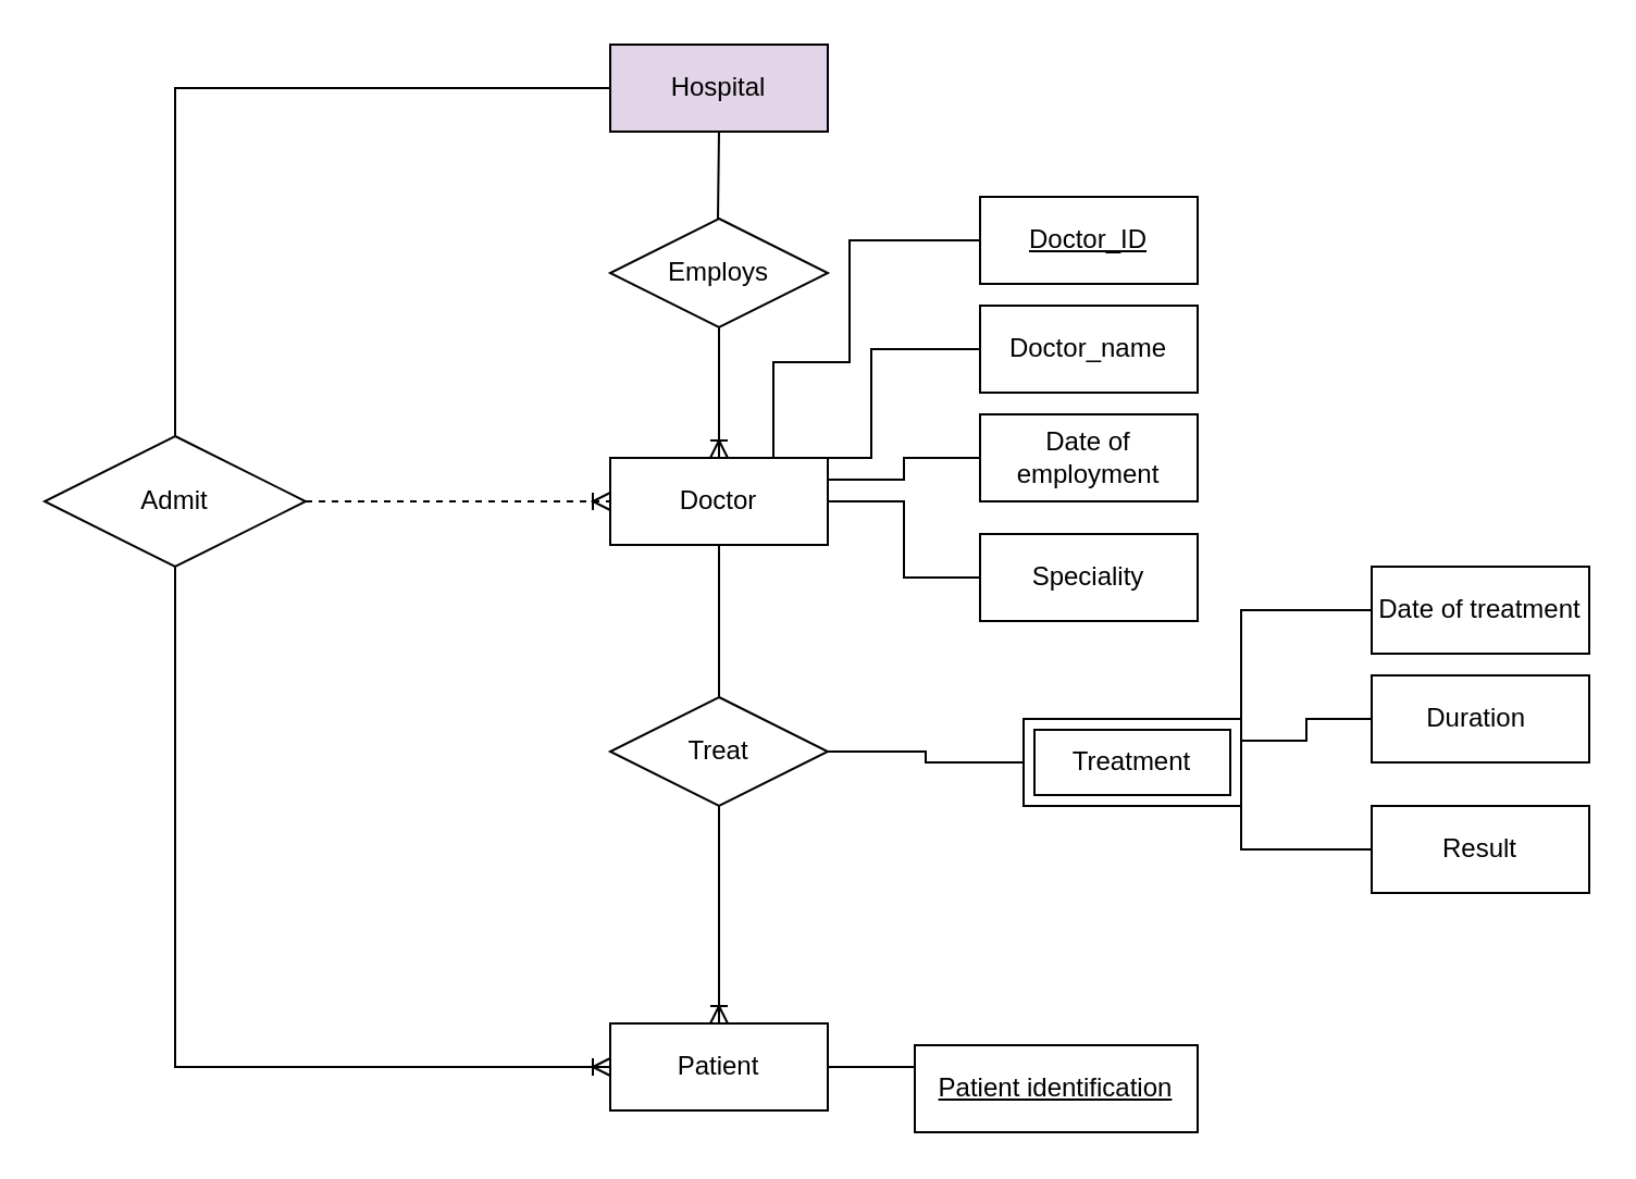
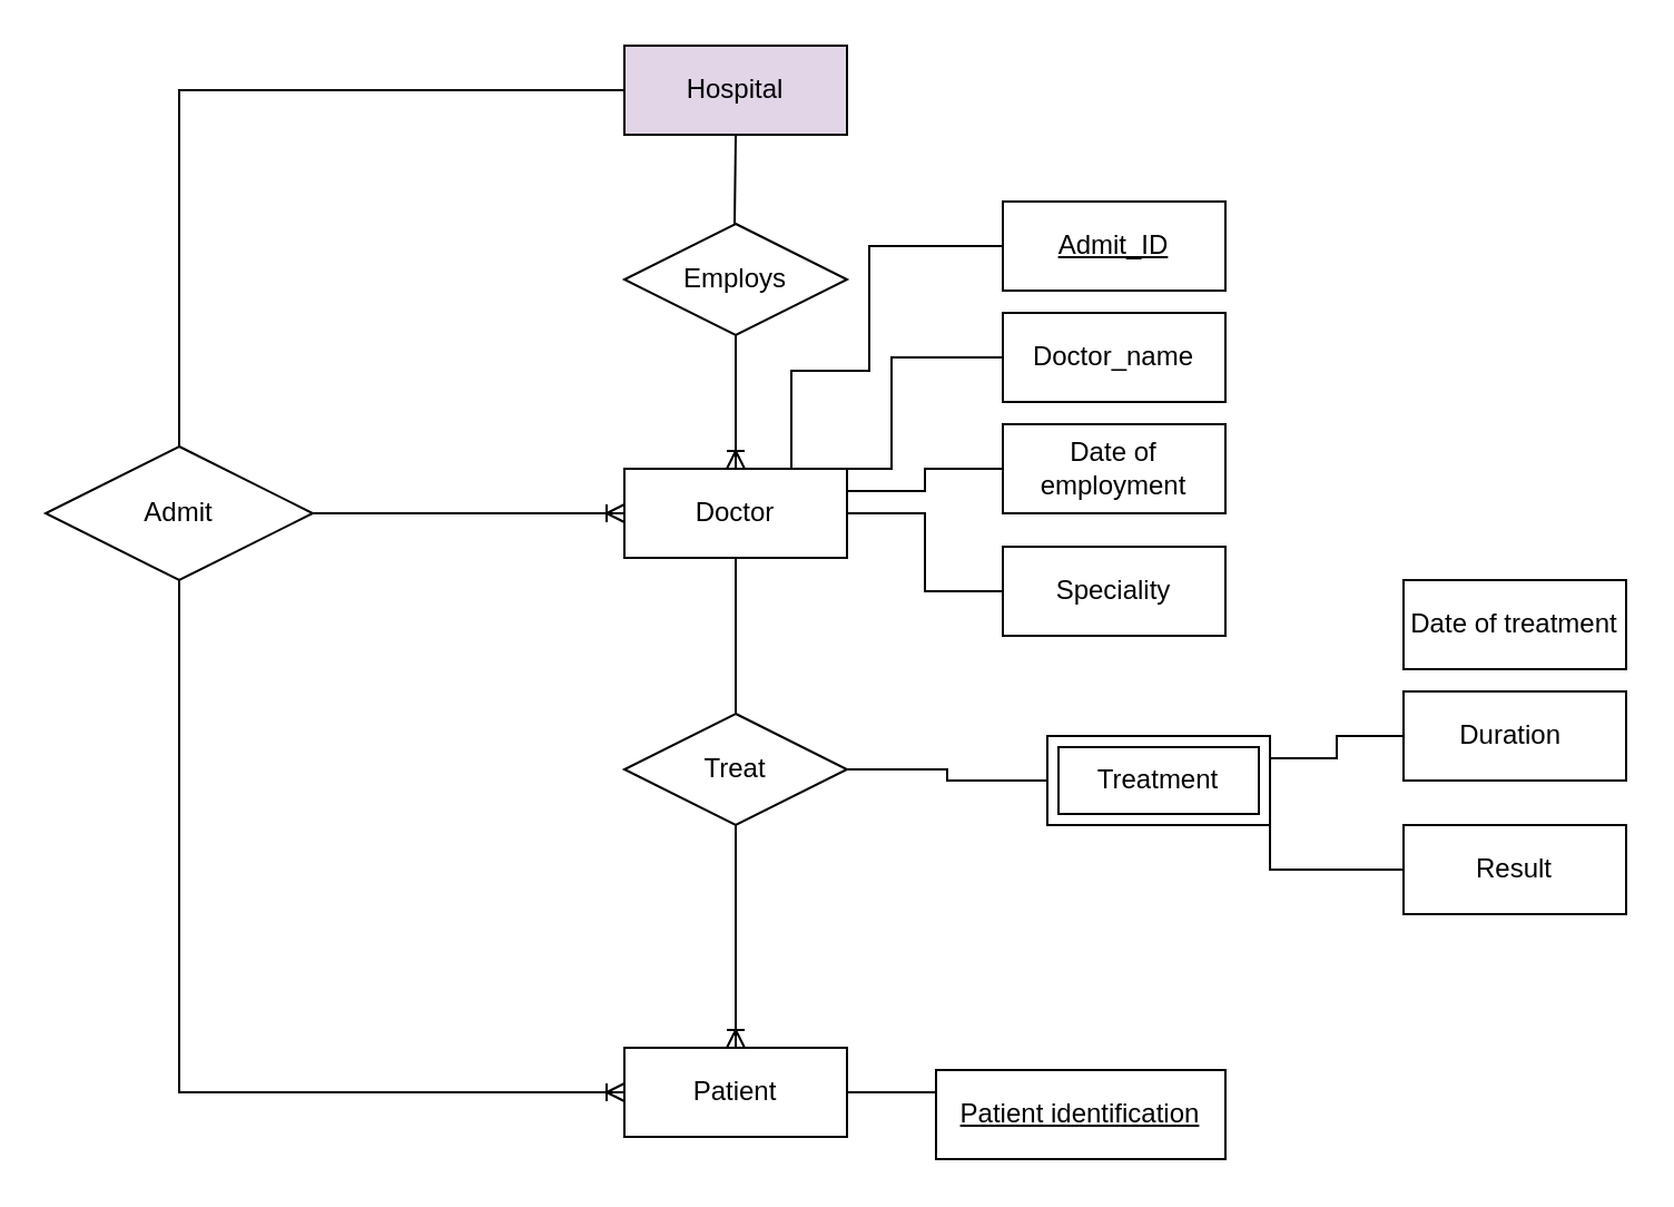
- <mxCell id="15" value="&lt;u&gt;Doctor_ID&lt;/u&gt;" style="whiteSpace=wrap;html=1;align=center;" vertex="1" parent="1"><mxGeometry x="450" y="90" width="100" height="40" as="geometry" /></mxCell>
+ <mxCell id="15" value="&lt;u&gt;Admit_ID&lt;/u&gt;" style="whiteSpace=wrap;html=1;align=center;" vertex="1" parent="1"><mxGeometry x="450" y="90" width="100" height="40" as="geometry" /></mxCell>
- <mxCell id="29" style="edgeStyle=orthogonalEdgeStyle;rounded=0;orthogonalLoop=1;jettySize=auto;html=1;exitX=1;exitY=0.5;exitDx=0;exitDy=0;entryX=0;entryY=0.5;entryDx=0;entryDy=0;endArrow=ERoneToMany;endFill=0;dashed=1;" edge="1" parent="1" source="31" target="7"><mxGeometry relative="1" as="geometry" /></mxCell>
+ <mxCell id="29" style="edgeStyle=orthogonalEdgeStyle;rounded=0;orthogonalLoop=1;jettySize=auto;html=1;exitX=1;exitY=0.5;exitDx=0;exitDy=0;entryX=0;entryY=0.5;entryDx=0;entryDy=0;endArrow=ERoneToMany;endFill=0;" edge="1" parent="1" source="31" target="7"><mxGeometry relative="1" as="geometry" /></mxCell>
- <mxCell id="22" style="edgeStyle=orthogonalEdgeStyle;rounded=0;orthogonalLoop=1;jettySize=auto;html=1;exitX=1;exitY=0;exitDx=0;exitDy=0;endArrow=none;endFill=0;entryX=0;entryY=0.5;entryDx=0;entryDy=0;" edge="1" parent="1" source="25" target="26"><mxGeometry relative="1" as="geometry"><mxPoint x="570" y="280" as="targetPoint" /></mxGeometry></mxCell>
